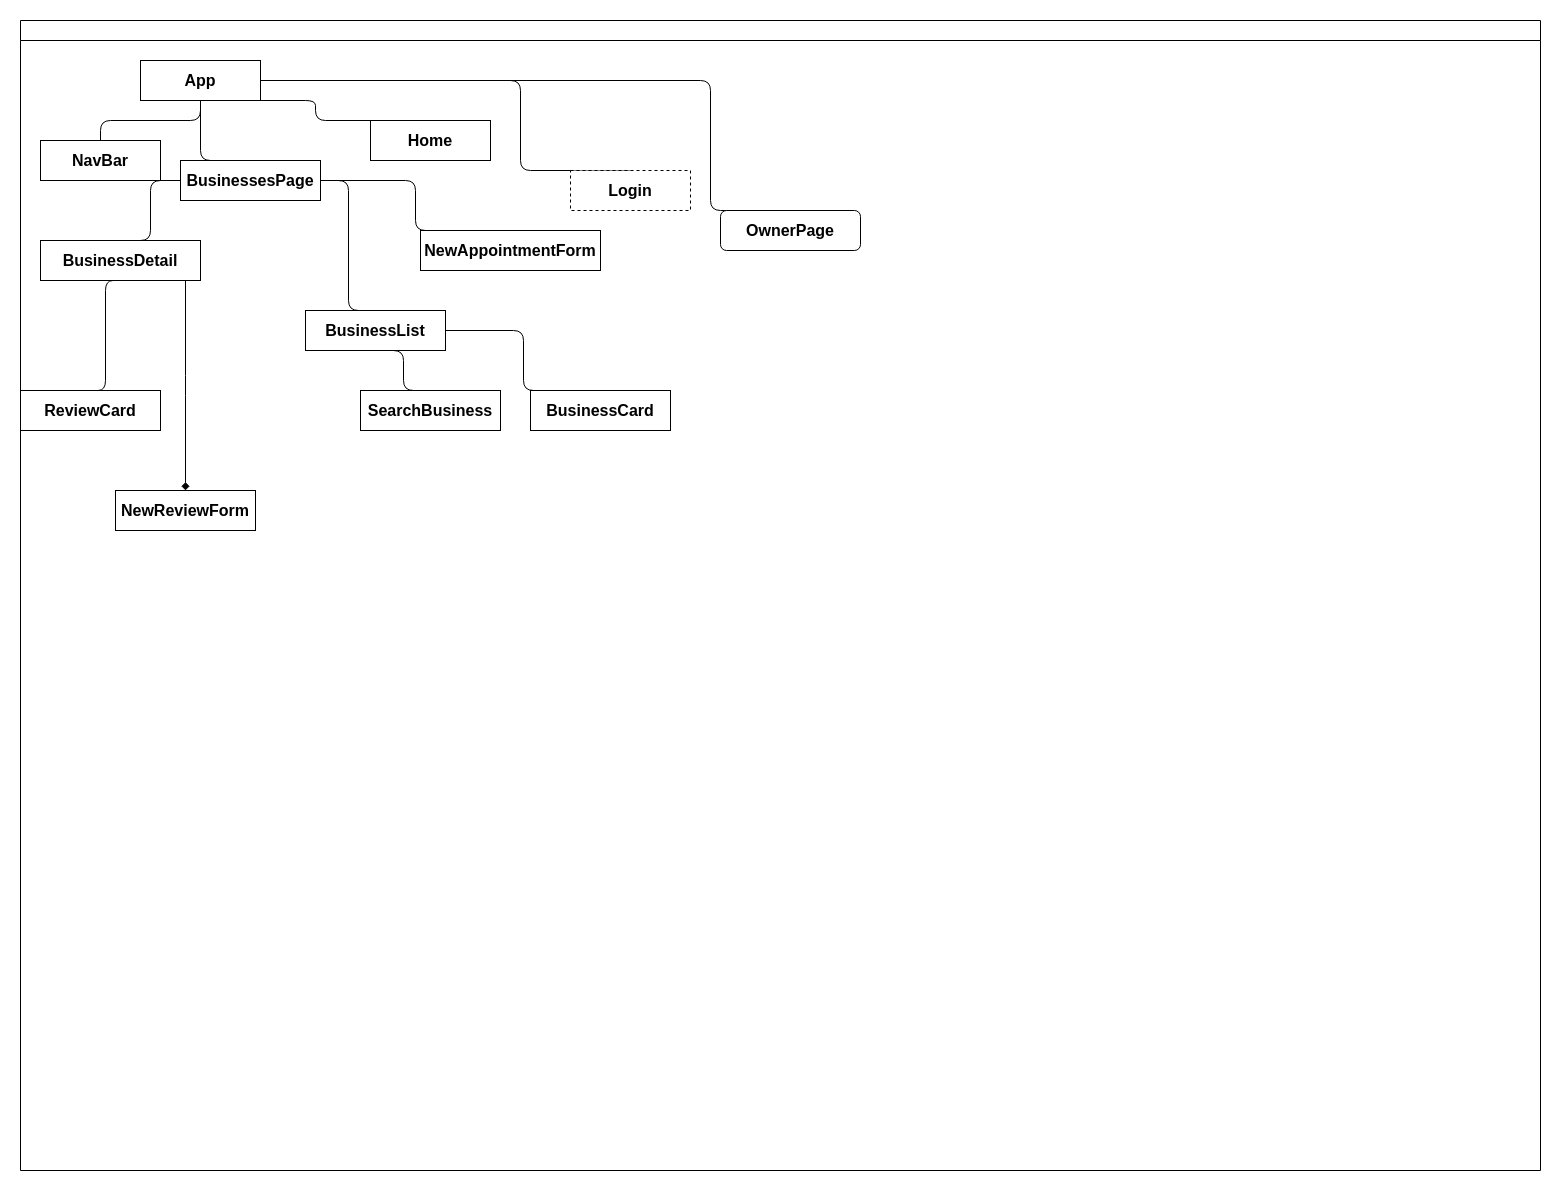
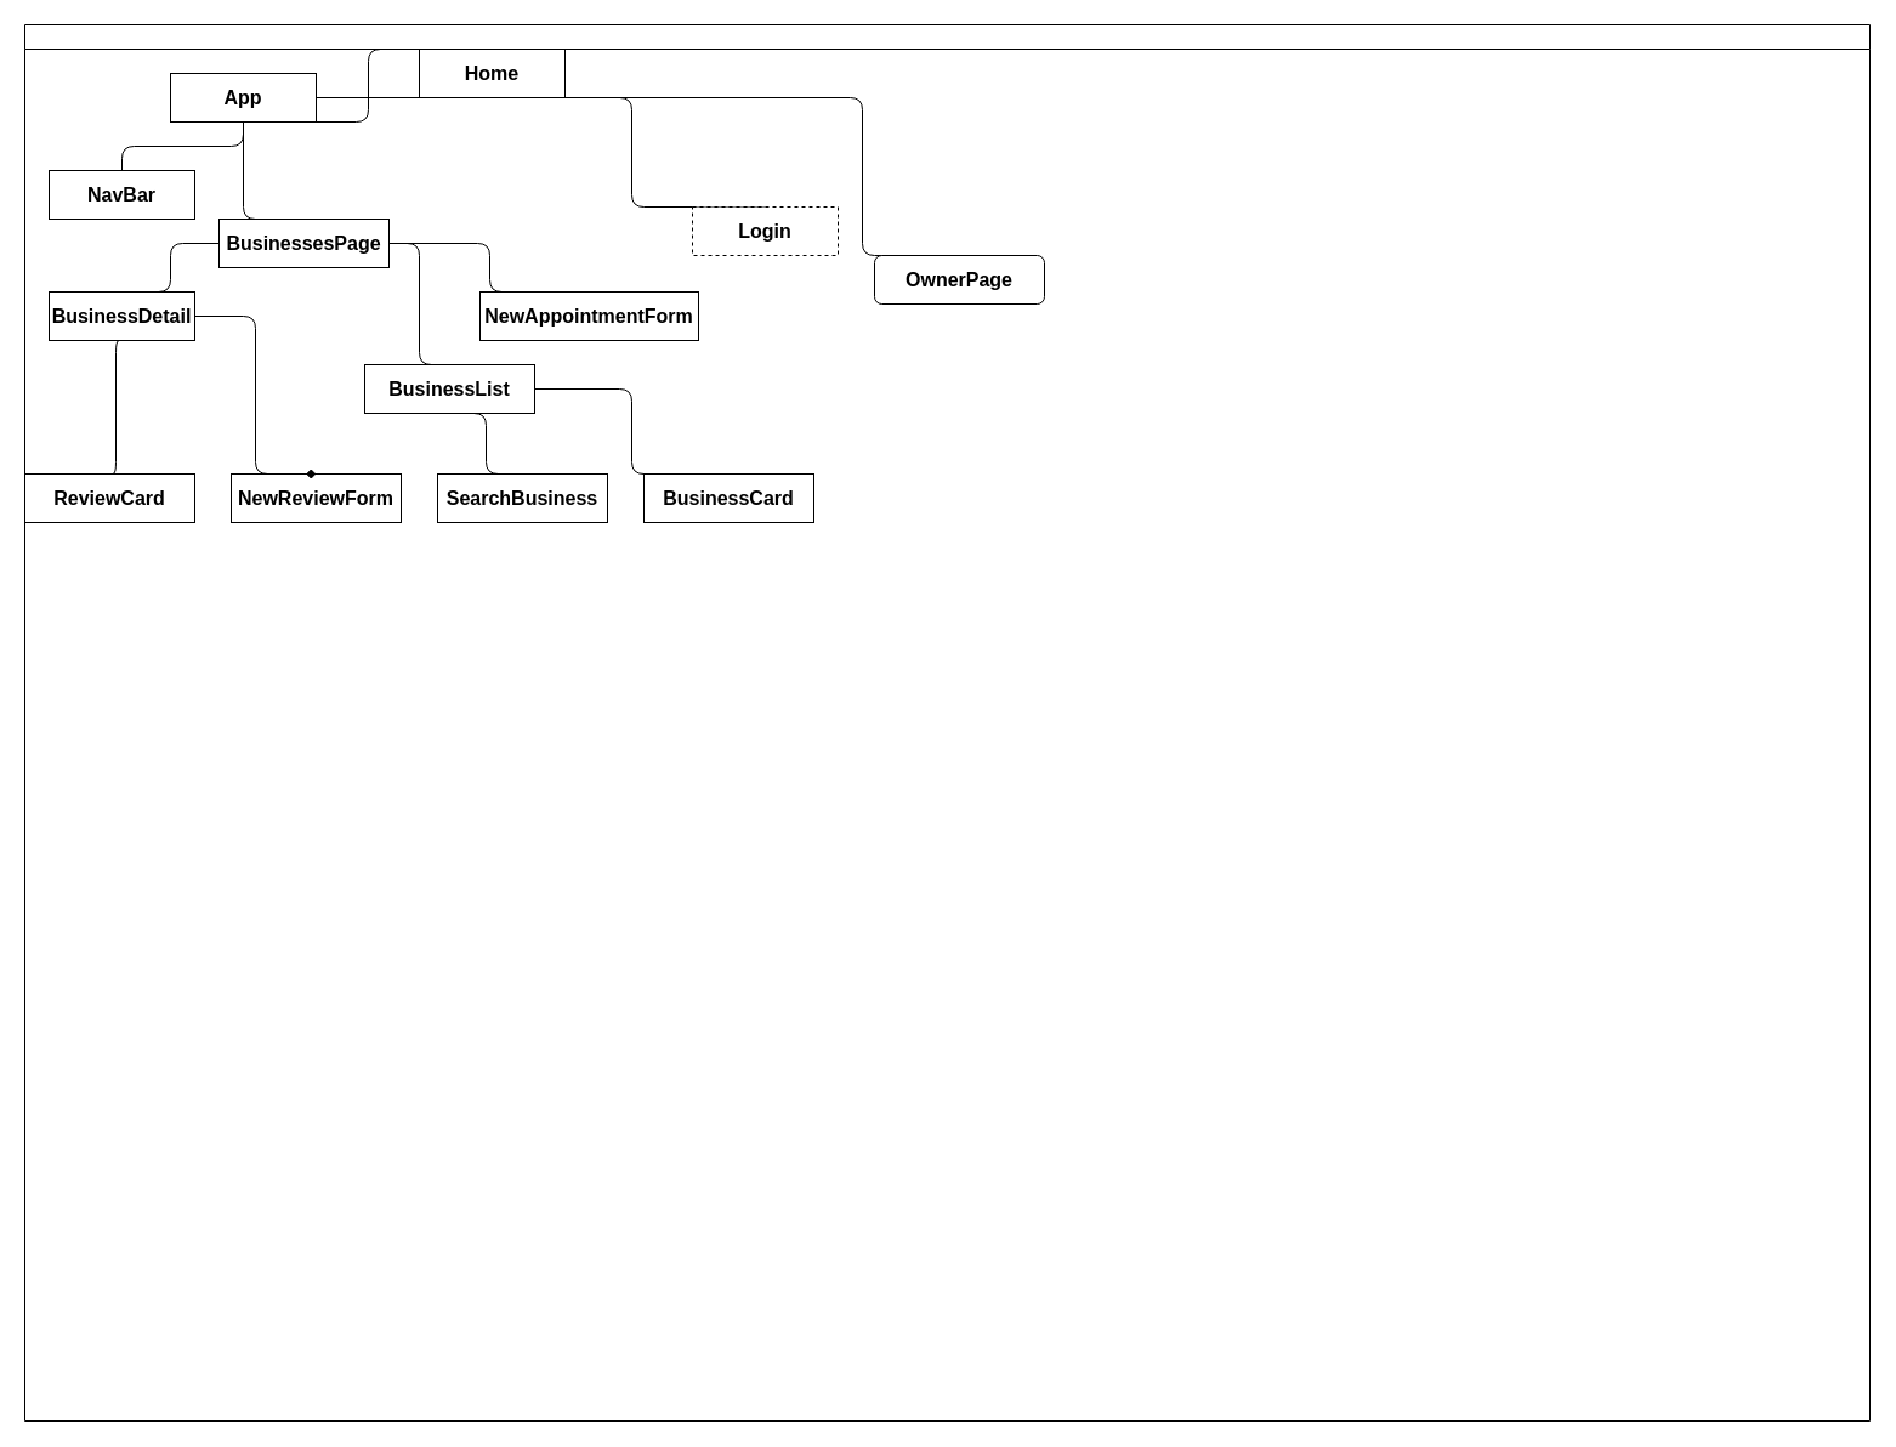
- <mxCell id="22" value="&lt;font style=&quot;font-size: 16px;&quot;&gt;&lt;b&gt;Home&lt;/b&gt;&lt;/font&gt;" style="whiteSpace=wrap;html=1;treeFolding=1;treeMoving=1;newEdgeStyle={&quot;edgeStyle&quot;:&quot;elbowEdgeStyle&quot;,&quot;startArrow&quot;:&quot;none&quot;,&quot;endArrow&quot;:&quot;none&quot;};" vertex="1" parent="2"><mxGeometry x="350" y="100" width="120" height="40" as="geometry" /></mxCell>
+ <mxCell id="22" value="&lt;font style=&quot;font-size: 16px;&quot;&gt;&lt;b&gt;Home&lt;/b&gt;&lt;/font&gt;" style="whiteSpace=wrap;html=1;treeFolding=1;treeMoving=1;newEdgeStyle={&quot;edgeStyle&quot;:&quot;elbowEdgeStyle&quot;,&quot;startArrow&quot;:&quot;none&quot;,&quot;endArrow&quot;:&quot;none&quot;};" vertex="1" parent="2"><mxGeometry x="325" y="20" width="120" height="40" as="geometry" /></mxCell>
- <mxCell id="17" value="&lt;font style=&quot;font-size: 16px;&quot;&gt;&lt;b&gt;BusinessesPage&lt;/b&gt;&lt;/font&gt;" style="whiteSpace=wrap;html=1;treeFolding=1;treeMoving=1;newEdgeStyle={&quot;edgeStyle&quot;:&quot;elbowEdgeStyle&quot;,&quot;startArrow&quot;:&quot;none&quot;,&quot;endArrow&quot;:&quot;none&quot;};" vertex="1" parent="2"><mxGeometry x="160" y="140" width="140" height="40" as="geometry" /></mxCell>
+ <mxCell id="17" value="&lt;font style=&quot;font-size: 16px;&quot;&gt;&lt;b&gt;BusinessesPage&lt;/b&gt;&lt;/font&gt;" style="whiteSpace=wrap;html=1;treeFolding=1;treeMoving=1;newEdgeStyle={&quot;edgeStyle&quot;:&quot;elbowEdgeStyle&quot;,&quot;startArrow&quot;:&quot;none&quot;,&quot;endArrow&quot;:&quot;none&quot;};" vertex="1" parent="2"><mxGeometry x="160" y="160" width="140" height="40" as="geometry" /></mxCell>
- <mxCell id="25" value="&lt;font style=&quot;font-size: 16px;&quot;&gt;&lt;b&gt;NewAppointmentForm&lt;/b&gt;&lt;/font&gt;" style="whiteSpace=wrap;html=1;treeFolding=1;treeMoving=1;newEdgeStyle={&quot;edgeStyle&quot;:&quot;elbowEdgeStyle&quot;,&quot;startArrow&quot;:&quot;none&quot;,&quot;endArrow&quot;:&quot;none&quot;};" vertex="1" parent="2"><mxGeometry x="400" y="210" width="180" height="40" as="geometry" /></mxCell>
+ <mxCell id="25" value="&lt;font style=&quot;font-size: 16px;&quot;&gt;&lt;b&gt;NewAppointmentForm&lt;/b&gt;&lt;/font&gt;" style="whiteSpace=wrap;html=1;treeFolding=1;treeMoving=1;newEdgeStyle={&quot;edgeStyle&quot;:&quot;elbowEdgeStyle&quot;,&quot;startArrow&quot;:&quot;none&quot;,&quot;endArrow&quot;:&quot;none&quot;};" vertex="1" parent="2"><mxGeometry x="375" y="220" width="180" height="40" as="geometry" /></mxCell>
- <mxCell id="14" value="&lt;font style=&quot;font-size: 16px;&quot;&gt;&lt;b&gt;BusinessDetail&lt;/b&gt;&lt;/font&gt;" style="whiteSpace=wrap;html=1;treeFolding=1;treeMoving=1;newEdgeStyle={&quot;edgeStyle&quot;:&quot;elbowEdgeStyle&quot;,&quot;startArrow&quot;:&quot;none&quot;,&quot;endArrow&quot;:&quot;none&quot;};" vertex="1" parent="2"><mxGeometry x="20" y="220" width="160" height="40" as="geometry" /></mxCell>
+ <mxCell id="14" value="&lt;font style=&quot;font-size: 16px;&quot;&gt;&lt;b&gt;BusinessDetail&lt;/b&gt;&lt;/font&gt;" style="whiteSpace=wrap;html=1;treeFolding=1;treeMoving=1;newEdgeStyle={&quot;edgeStyle&quot;:&quot;elbowEdgeStyle&quot;,&quot;startArrow&quot;:&quot;none&quot;,&quot;endArrow&quot;:&quot;none&quot;};" vertex="1" parent="2"><mxGeometry x="20" y="220" width="120" height="40" as="geometry" /></mxCell>
- <mxCell id="11" value="&lt;font style=&quot;font-size: 16px;&quot;&gt;&lt;b&gt;BusinessList&lt;/b&gt;&lt;/font&gt;" style="whiteSpace=wrap;html=1;treeFolding=1;treeMoving=1;newEdgeStyle={&quot;edgeStyle&quot;:&quot;elbowEdgeStyle&quot;,&quot;startArrow&quot;:&quot;none&quot;,&quot;endArrow&quot;:&quot;none&quot;};" vertex="1" parent="2"><mxGeometry x="285" y="290" width="140" height="40" as="geometry" /></mxCell>
+ <mxCell id="11" value="&lt;font style=&quot;font-size: 16px;&quot;&gt;&lt;b&gt;BusinessList&lt;/b&gt;&lt;/font&gt;" style="whiteSpace=wrap;html=1;treeFolding=1;treeMoving=1;newEdgeStyle={&quot;edgeStyle&quot;:&quot;elbowEdgeStyle&quot;,&quot;startArrow&quot;:&quot;none&quot;,&quot;endArrow&quot;:&quot;none&quot;};" vertex="1" parent="2"><mxGeometry x="280" y="280" width="140" height="40" as="geometry" /></mxCell>
- <mxCell id="8" value="&lt;font style=&quot;font-size: 16px;&quot;&gt;&lt;b&gt;NewReviewForm&lt;/b&gt;&lt;/font&gt;" style="whiteSpace=wrap;html=1;treeFolding=1;treeMoving=1;newEdgeStyle={&quot;edgeStyle&quot;:&quot;elbowEdgeStyle&quot;,&quot;startArrow&quot;:&quot;none&quot;,&quot;endArrow&quot;:&quot;none&quot;};" vertex="1" parent="2"><mxGeometry x="95" y="470" width="140" height="40" as="geometry" /></mxCell>
+ <mxCell id="8" value="&lt;font style=&quot;font-size: 16px;&quot;&gt;&lt;b&gt;NewReviewForm&lt;/b&gt;&lt;/font&gt;" style="whiteSpace=wrap;html=1;treeFolding=1;treeMoving=1;newEdgeStyle={&quot;edgeStyle&quot;:&quot;elbowEdgeStyle&quot;,&quot;startArrow&quot;:&quot;none&quot;,&quot;endArrow&quot;:&quot;none&quot;};" vertex="1" parent="2"><mxGeometry x="170" y="370" width="140" height="40" as="geometry" /></mxCell>
